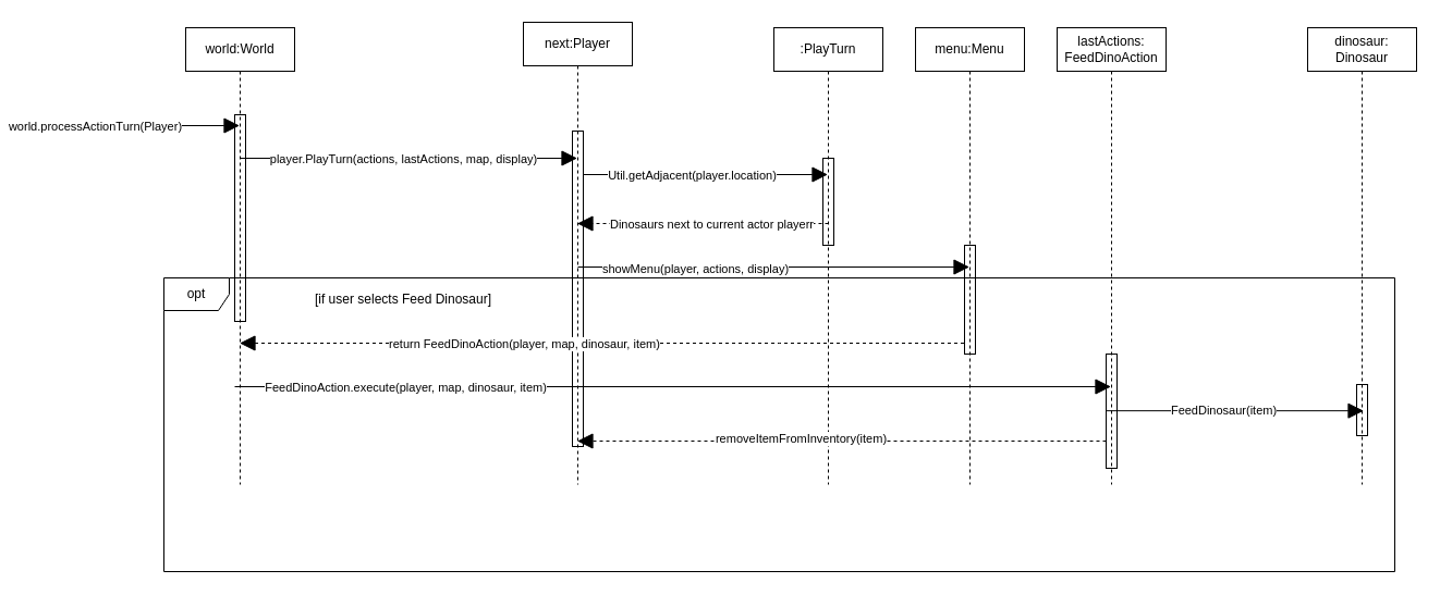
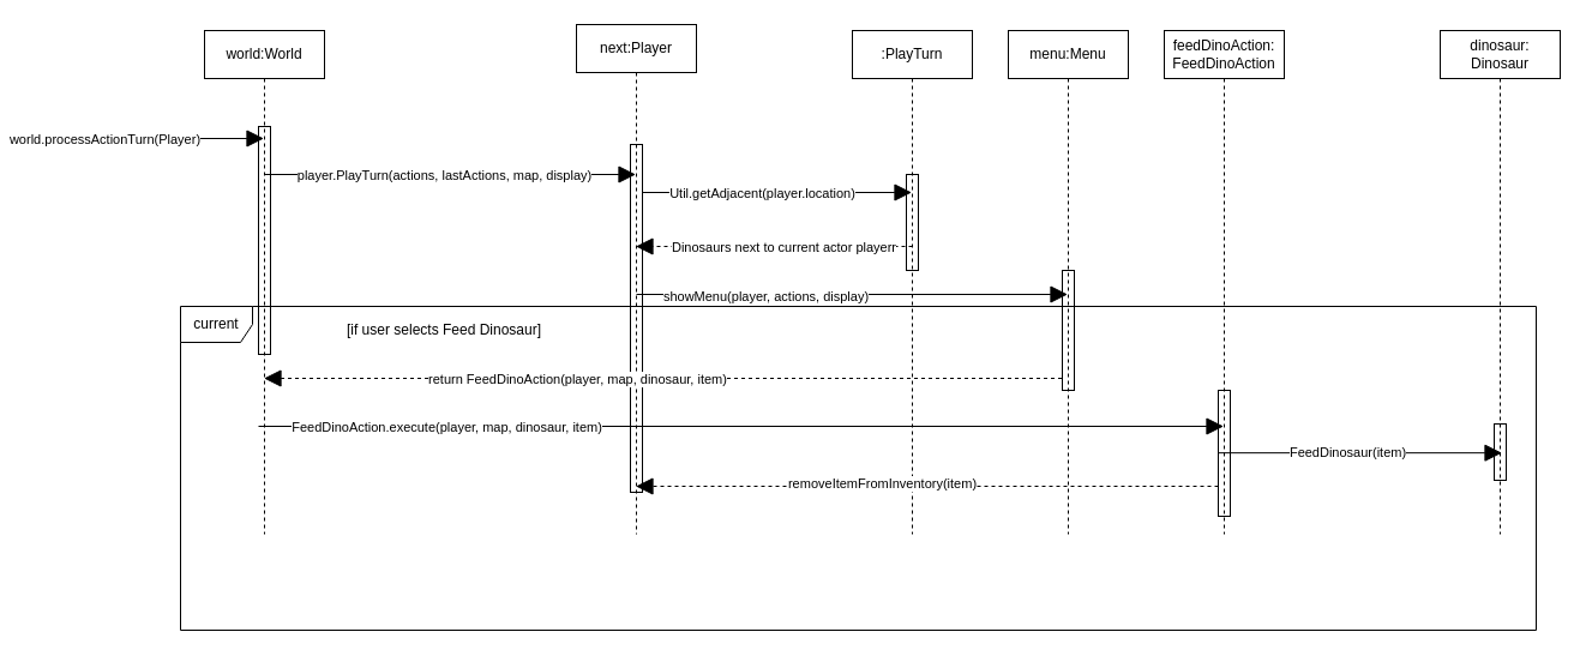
- <mxCell id="22" value="lastActions:&lt;br&gt;FeedDinoAction" style="shape=umlLifeline;perimeter=lifelinePerimeter;whiteSpace=wrap;html=1;container=1;collapsible=0;recursiveResize=0;outlineConnect=0;" vertex="1" parent="1"><mxGeometry x="970" y="25" width="100" height="420" as="geometry" /></mxCell>
+ <mxCell id="22" value="feedDinoAction:&lt;br&gt;FeedDinoAction" style="shape=umlLifeline;perimeter=lifelinePerimeter;whiteSpace=wrap;html=1;container=1;collapsible=0;recursiveResize=0;outlineConnect=0;" vertex="1" parent="1"><mxGeometry x="970" y="25" width="100" height="420" as="geometry" /></mxCell>
- <mxCell id="20" value="opt" style="shape=umlFrame;whiteSpace=wrap;html=1;" vertex="1" parent="1"><mxGeometry x="150" y="255" width="1130" height="270" as="geometry" /></mxCell>
+ <mxCell id="20" value="current" style="shape=umlFrame;whiteSpace=wrap;html=1;" vertex="1" parent="1"><mxGeometry x="150" y="255" width="1130" height="270" as="geometry" /></mxCell>
